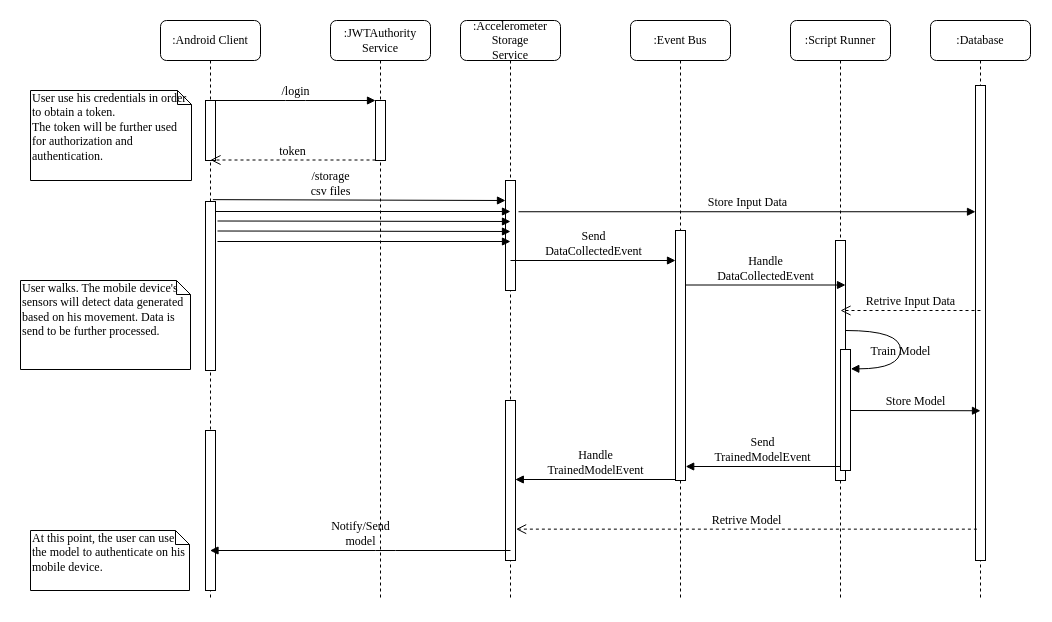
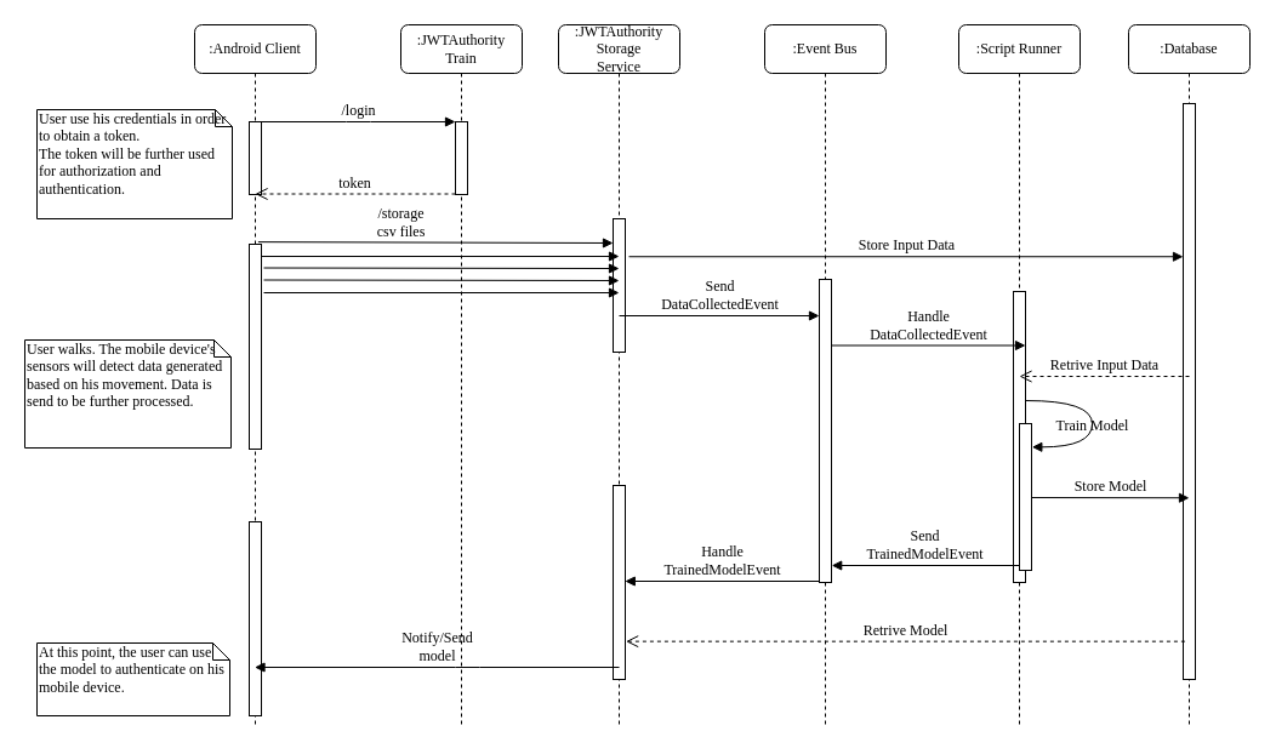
- <mxCell id="2" value=":JWTAuthority&lt;br&gt;Service" style="shape=umlLifeline;perimeter=lifelinePerimeter;whiteSpace=wrap;html=1;container=1;collapsible=0;recursiveResize=0;outlineConnect=0;rounded=1;shadow=0;comic=0;labelBackgroundColor=none;strokeColor=#000000;strokeWidth=1;fillColor=#FFFFFF;fontFamily=Verdana;fontSize=12;fontColor=#000000;align=center;" parent="1" vertex="1"><mxGeometry x="330" y="20" width="100" height="580" as="geometry" /></mxCell>
+ <mxCell id="2" value=":JWTAuthority&lt;br&gt;Train" style="shape=umlLifeline;perimeter=lifelinePerimeter;whiteSpace=wrap;html=1;container=1;collapsible=0;recursiveResize=0;outlineConnect=0;rounded=1;shadow=0;comic=0;labelBackgroundColor=none;strokeColor=#000000;strokeWidth=1;fillColor=#FFFFFF;fontFamily=Verdana;fontSize=12;fontColor=#000000;align=center;" parent="1" vertex="1"><mxGeometry x="330" y="20" width="100" height="580" as="geometry" /></mxCell>
- <mxCell id="4" value=":Accelerometer&lt;br&gt;Storage&lt;br&gt;Service" style="shape=umlLifeline;perimeter=lifelinePerimeter;whiteSpace=wrap;html=1;container=1;collapsible=0;recursiveResize=0;outlineConnect=0;rounded=1;shadow=0;comic=0;labelBackgroundColor=none;strokeColor=#000000;strokeWidth=1;fillColor=#FFFFFF;fontFamily=Verdana;fontSize=12;fontColor=#000000;align=center;" parent="1" vertex="1"><mxGeometry x="460" y="20" width="100" height="580" as="geometry" /></mxCell>
+ <mxCell id="4" value=":JWTAuthority&lt;br&gt;Storage&lt;br&gt;Service" style="shape=umlLifeline;perimeter=lifelinePerimeter;whiteSpace=wrap;html=1;container=1;collapsible=0;recursiveResize=0;outlineConnect=0;rounded=1;shadow=0;comic=0;labelBackgroundColor=none;strokeColor=#000000;strokeWidth=1;fillColor=#FFFFFF;fontFamily=Verdana;fontSize=12;fontColor=#000000;align=center;" parent="1" vertex="1"><mxGeometry x="460" y="20" width="100" height="580" as="geometry" /></mxCell>
